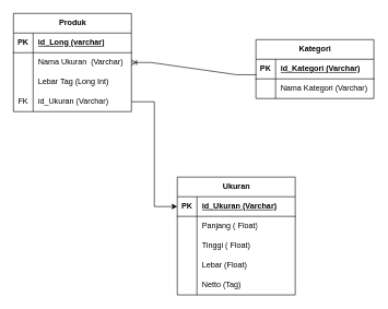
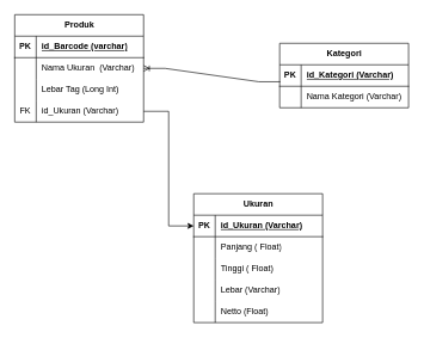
- <mxCell id="5" value="id_Long (varchar)" style="shape=partialRectangle;connectable=0;fillColor=none;top=0;left=0;bottom=0;right=0;align=left;spacingLeft=6;fontStyle=5;overflow=hidden;whiteSpace=wrap;html=1;" vertex="1" parent="3"><mxGeometry x="30" width="150" height="30" as="geometry"><mxRectangle width="150" height="30" as="alternateBounds" /></mxGeometry></mxCell>
+ <mxCell id="5" value="id_Barcode (varchar)" style="shape=partialRectangle;connectable=0;fillColor=none;top=0;left=0;bottom=0;right=0;align=left;spacingLeft=6;fontStyle=5;overflow=hidden;whiteSpace=wrap;html=1;" vertex="1" parent="3"><mxGeometry x="30" width="150" height="30" as="geometry"><mxRectangle width="150" height="30" as="alternateBounds" /></mxGeometry></mxCell>
- <mxCell id="35" value="Lebar (Float)" style="shape=partialRectangle;connectable=0;fillColor=none;top=0;left=0;bottom=0;right=0;align=left;spacingLeft=6;overflow=hidden;whiteSpace=wrap;html=1;" vertex="1" parent="33"><mxGeometry x="30" width="150" height="30" as="geometry"><mxRectangle width="150" height="30" as="alternateBounds" /></mxGeometry></mxCell>
+ <mxCell id="35" value="Lebar (Varchar)" style="shape=partialRectangle;connectable=0;fillColor=none;top=0;left=0;bottom=0;right=0;align=left;spacingLeft=6;overflow=hidden;whiteSpace=wrap;html=1;" vertex="1" parent="33"><mxGeometry x="30" width="150" height="30" as="geometry"><mxRectangle width="150" height="30" as="alternateBounds" /></mxGeometry></mxCell>
- <mxCell id="38" value="Netto (Tag)" style="shape=partialRectangle;connectable=0;fillColor=none;top=0;left=0;bottom=0;right=0;align=left;spacingLeft=6;overflow=hidden;whiteSpace=wrap;html=1;" vertex="1" parent="36"><mxGeometry x="30" width="150" height="30" as="geometry"><mxRectangle width="150" height="30" as="alternateBounds" /></mxGeometry></mxCell>
+ <mxCell id="38" value="Netto (Float)" style="shape=partialRectangle;connectable=0;fillColor=none;top=0;left=0;bottom=0;right=0;align=left;spacingLeft=6;overflow=hidden;whiteSpace=wrap;html=1;" vertex="1" parent="36"><mxGeometry x="30" width="150" height="30" as="geometry"><mxRectangle width="150" height="30" as="alternateBounds" /></mxGeometry></mxCell>
